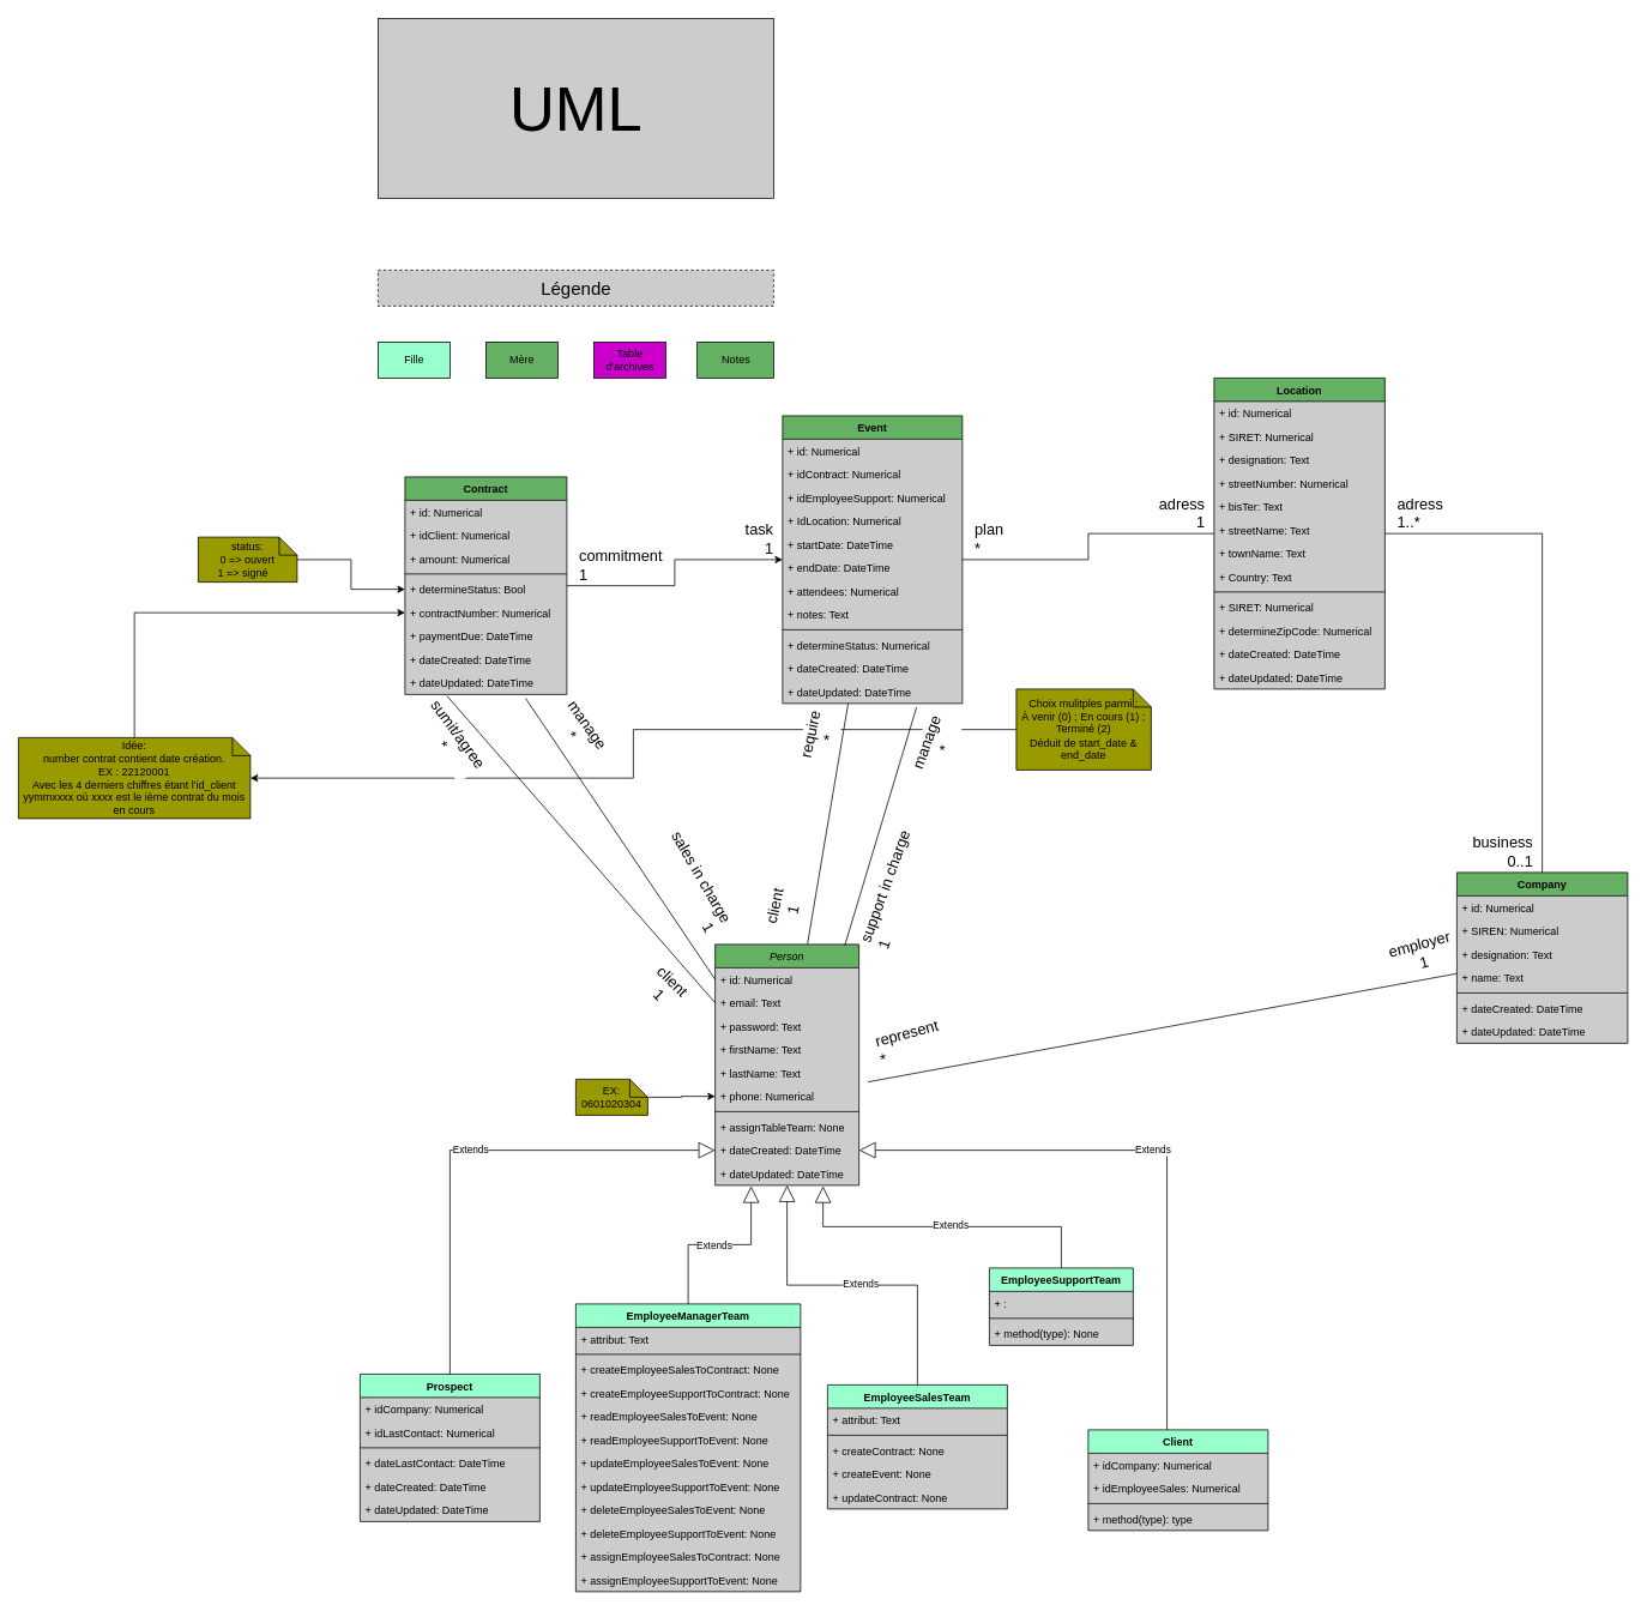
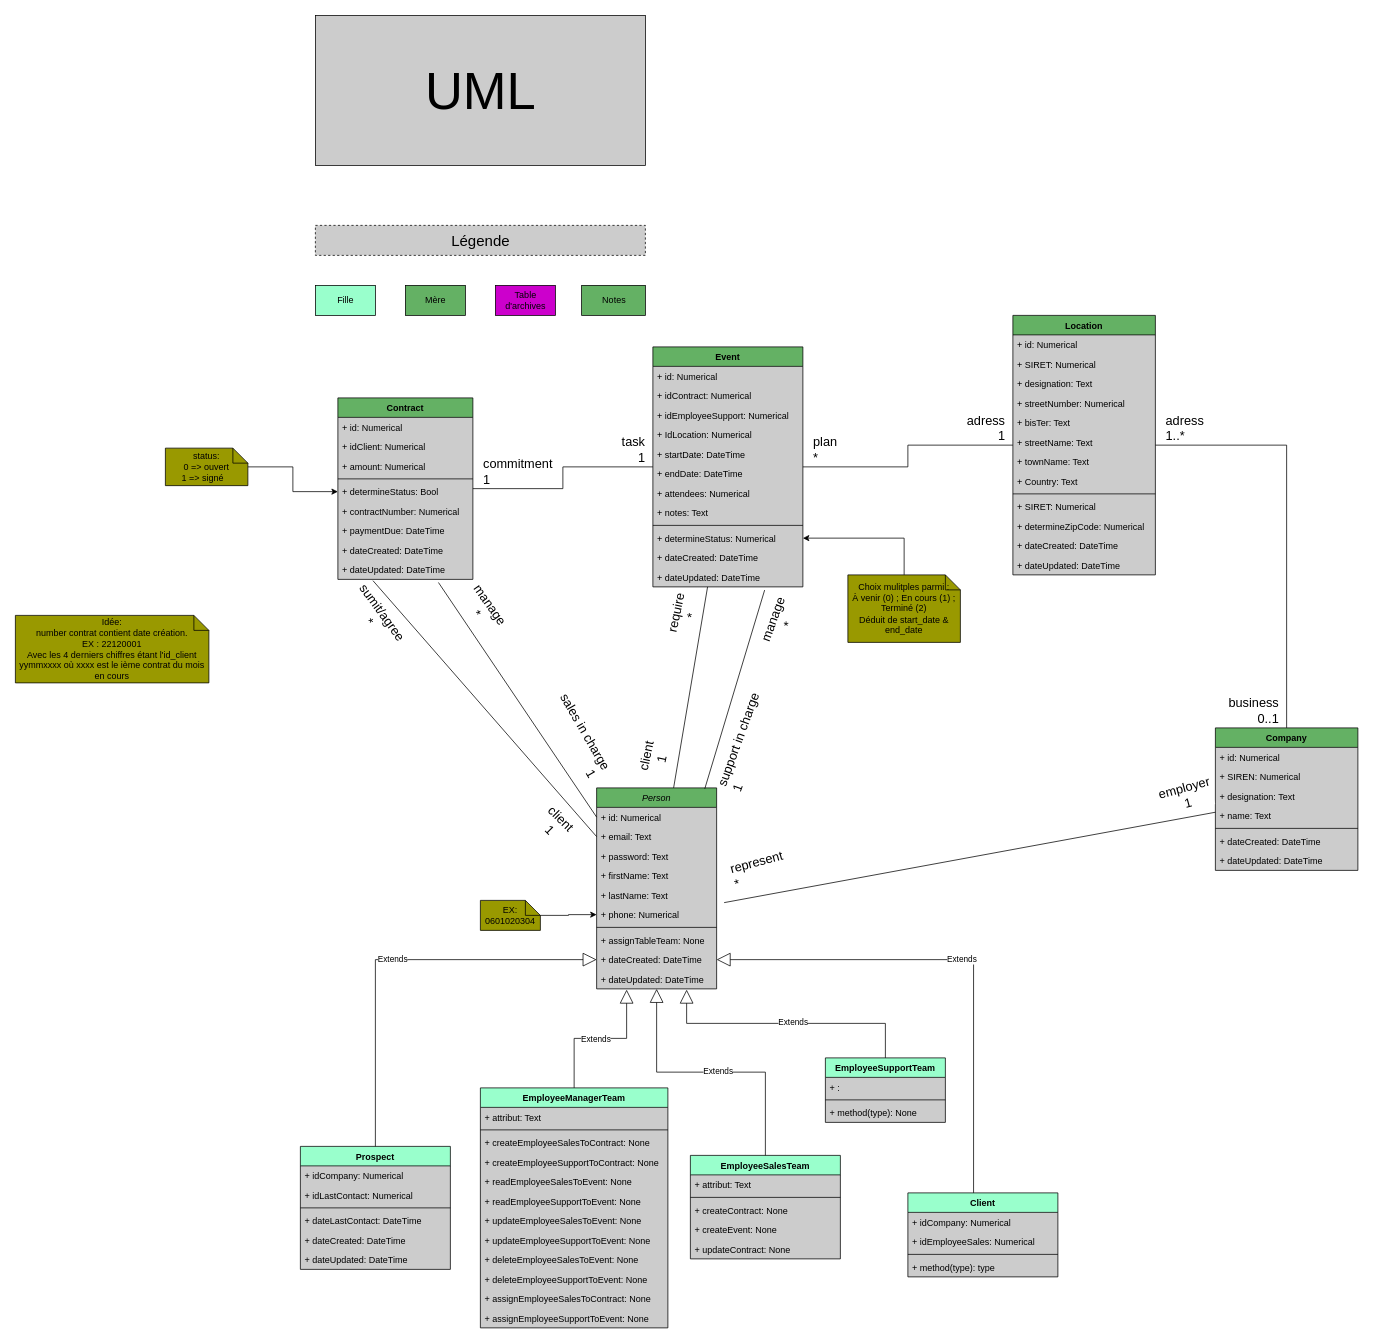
- <mxCell id="118" value="" style="endArrow=classic;html=1;rounded=0;fontSize=17;edgeStyle=orthogonalEdgeStyle;" edge="1" parent="1" source="32" target="42"><mxGeometry relative="1" as="geometry"><mxPoint x="920" y="553.059" as="sourcePoint" /><mxPoint x="1230" y="540" as="targetPoint" /></mxGeometry></mxCell>
+ <mxCell id="118" value="" style="endArrow=none;html=1;rounded=0;fontSize=17;edgeStyle=orthogonalEdgeStyle;" edge="1" parent="1" source="32" target="42"><mxGeometry relative="1" as="geometry"><mxPoint x="920" y="553.059" as="sourcePoint" /><mxPoint x="1230" y="540" as="targetPoint" /></mxGeometry></mxCell>
- <mxCell id="62" value="" style="edgeStyle=orthogonalEdgeStyle;rounded=0;orthogonalLoop=1;jettySize=auto;html=1;fontColor=#000000;" edge="1" parent="1" source="61" target="38"><mxGeometry relative="1" as="geometry"><mxPoint x="-145" y="500" as="sourcePoint" /><mxPoint x="380" y="573" as="targetPoint" /></mxGeometry></mxCell>
- <mxCell id="66" value="" style="edgeStyle=orthogonalEdgeStyle;rounded=0;orthogonalLoop=1;jettySize=auto;html=1;fontColor=#000000;" edge="1" parent="1" source="65" target="61"><mxGeometry relative="1" as="geometry"><mxPoint x="1522.5" y="151.52" as="sourcePoint" /><mxPoint x="1610" y="648.52" as="targetPoint" /></mxGeometry></mxCell>
+ <mxCell id="66" value="" style="edgeStyle=orthogonalEdgeStyle;rounded=0;orthogonalLoop=1;jettySize=auto;html=1;fontColor=#000000;entryX=1;entryY=0.5;entryDx=0;entryDy=0;" edge="1" parent="1" source="65" target="52"><mxGeometry relative="1" as="geometry"><mxPoint x="1522.5" y="151.52" as="sourcePoint" /><mxPoint x="1610" y="648.52" as="targetPoint" /></mxGeometry></mxCell>
